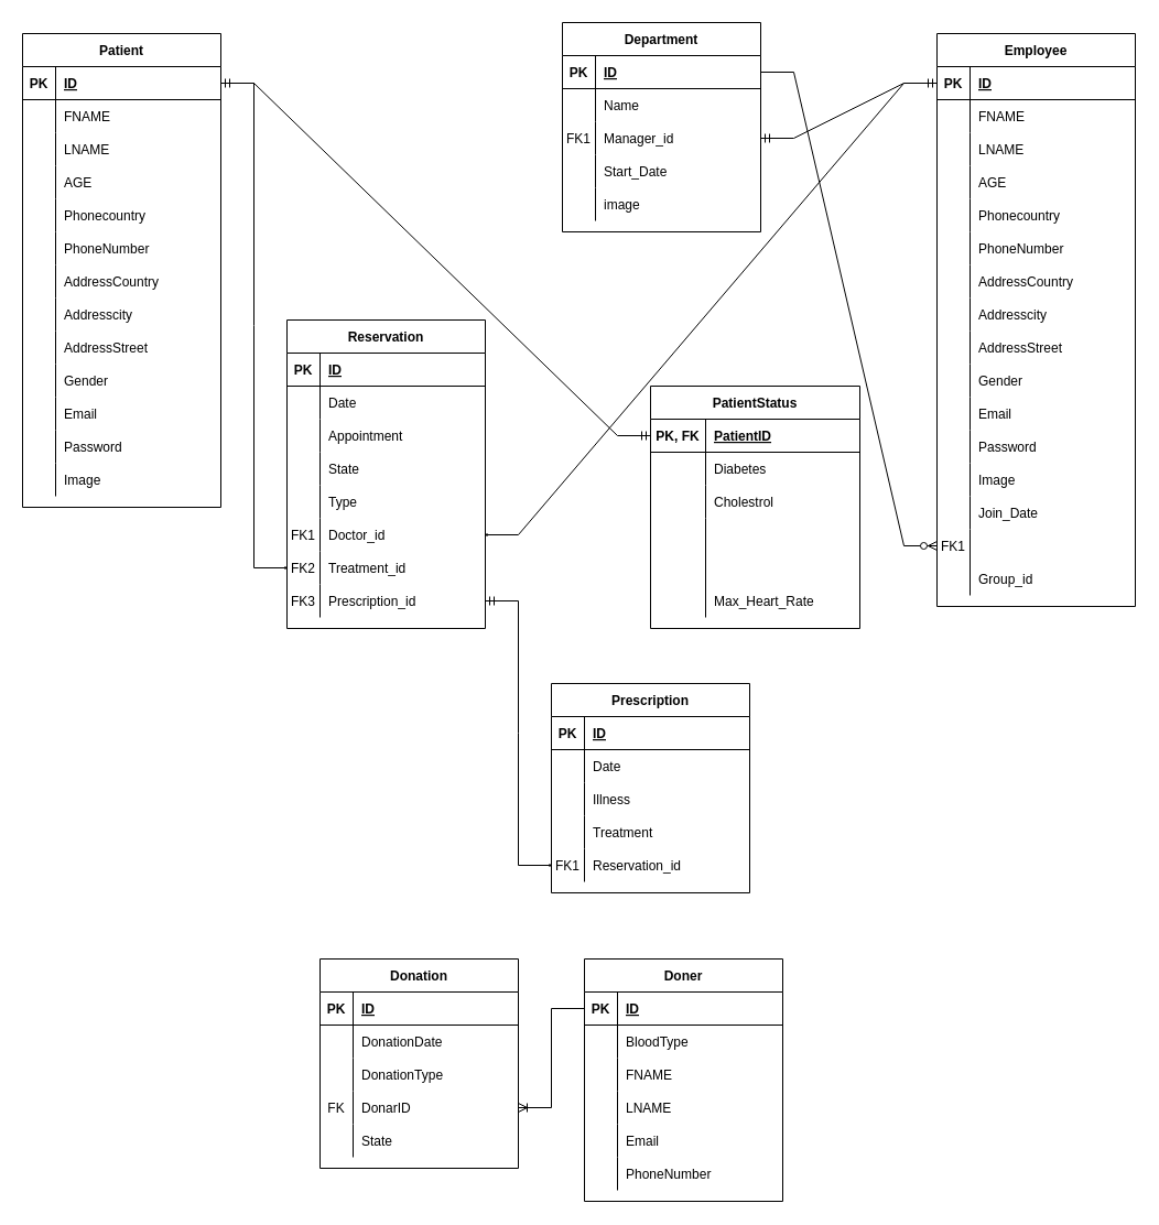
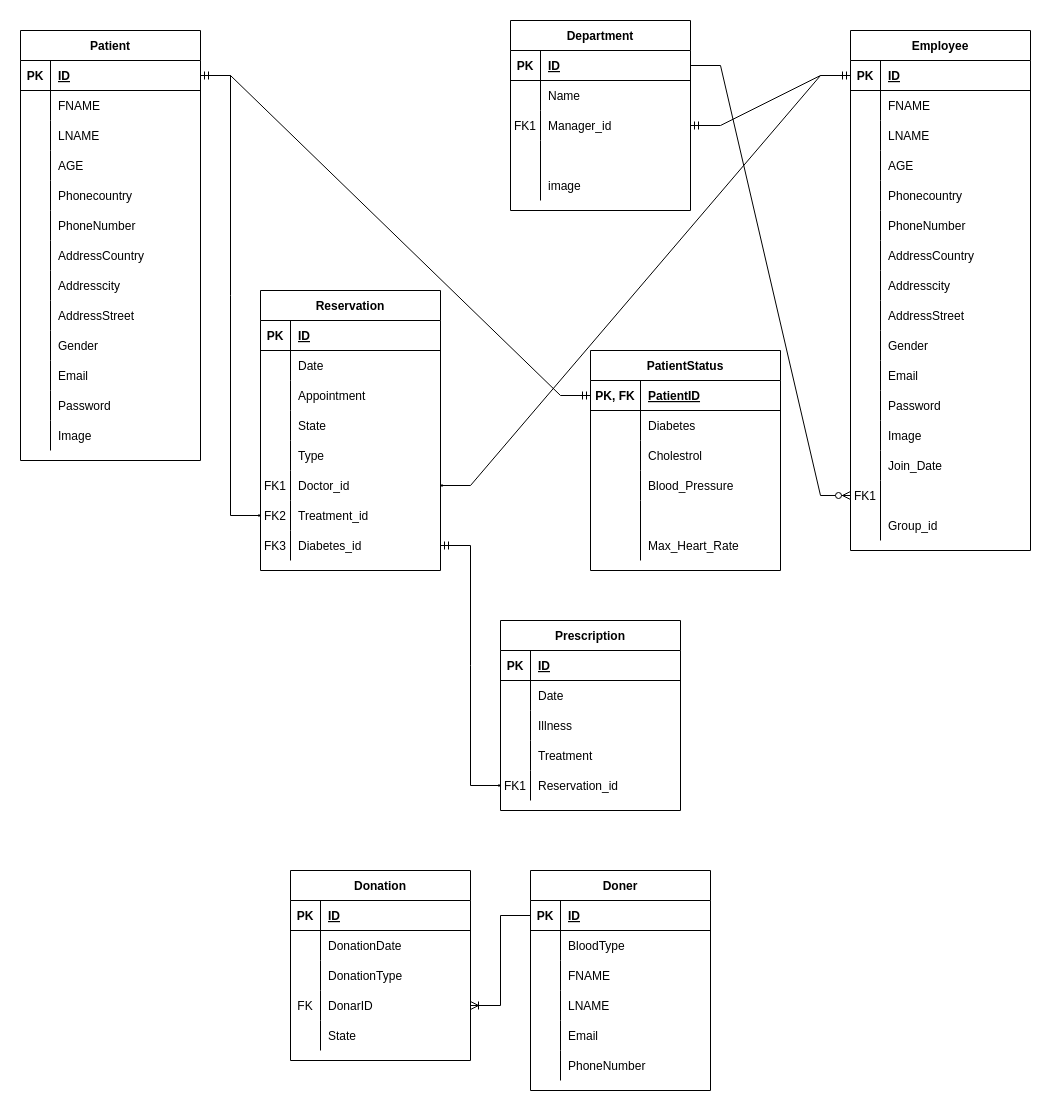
- <mxCell id="14" value="Start_Date" style="shape=partialRectangle;connectable=0;fillColor=none;top=0;left=0;bottom=0;right=0;align=left;spacingLeft=6;overflow=hidden;" vertex="1" parent="12"><mxGeometry x="30" width="150" height="30" as="geometry"><mxRectangle width="150" height="30" as="alternateBounds" /></mxGeometry></mxCell>
+ <mxCell id="156" value="Blood_Pressure" style="shape=partialRectangle;connectable=0;fillColor=none;top=0;left=0;bottom=0;right=0;align=left;spacingLeft=6;overflow=hidden;" vertex="1" parent="154"><mxGeometry x="50" width="140" height="30" as="geometry"><mxRectangle width="140" height="30" as="alternateBounds" /></mxGeometry></mxCell>
- <mxCell id="186" value="Prescription_id" style="shape=partialRectangle;connectable=0;fillColor=none;top=0;left=0;bottom=0;right=0;align=left;spacingLeft=6;overflow=hidden;" vertex="1" parent="184"><mxGeometry x="30" width="150" height="30" as="geometry"><mxRectangle width="150" height="30" as="alternateBounds" /></mxGeometry></mxCell>
+ <mxCell id="186" value="Diabetes_id" style="shape=partialRectangle;connectable=0;fillColor=none;top=0;left=0;bottom=0;right=0;align=left;spacingLeft=6;overflow=hidden;" vertex="1" parent="184"><mxGeometry x="30" width="150" height="30" as="geometry"><mxRectangle width="150" height="30" as="alternateBounds" /></mxGeometry></mxCell>
